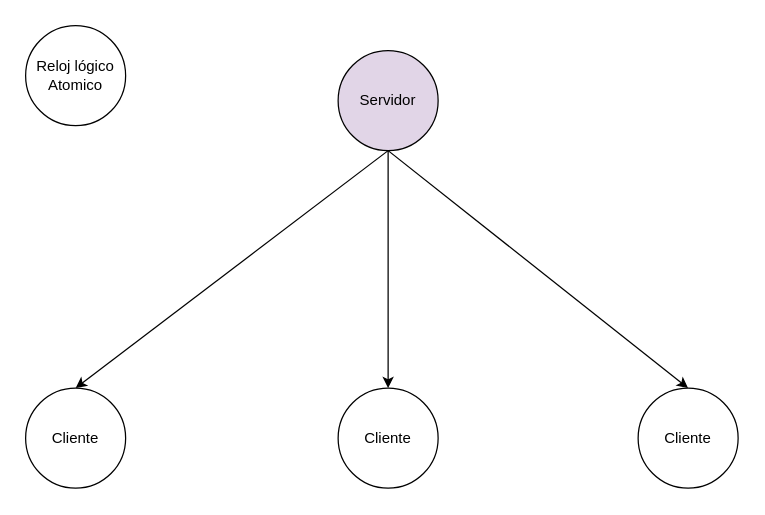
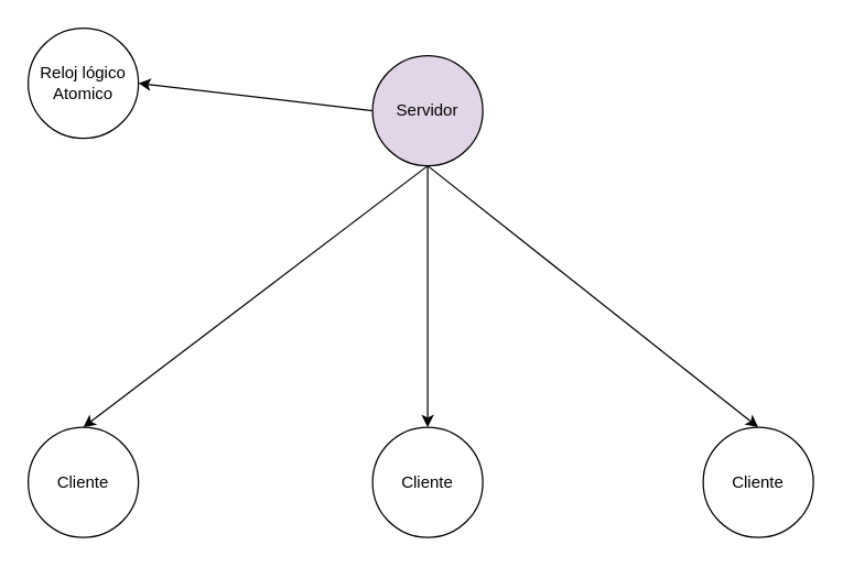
+ <mxCell id="5" style="rounded=0;orthogonalLoop=1;jettySize=auto;html=1;exitX=0;exitY=0.5;exitDx=0;exitDy=0;entryX=1;entryY=0.5;entryDx=0;entryDy=0;" edge="1" parent="1" source="6" target="10"><mxGeometry relative="1" as="geometry" /></mxCell>
